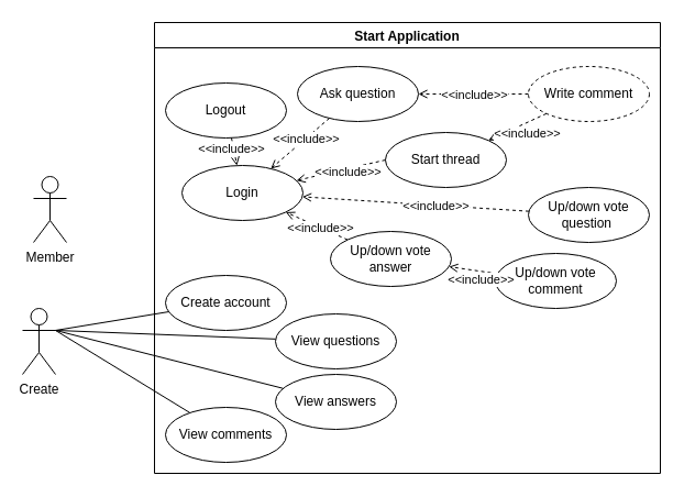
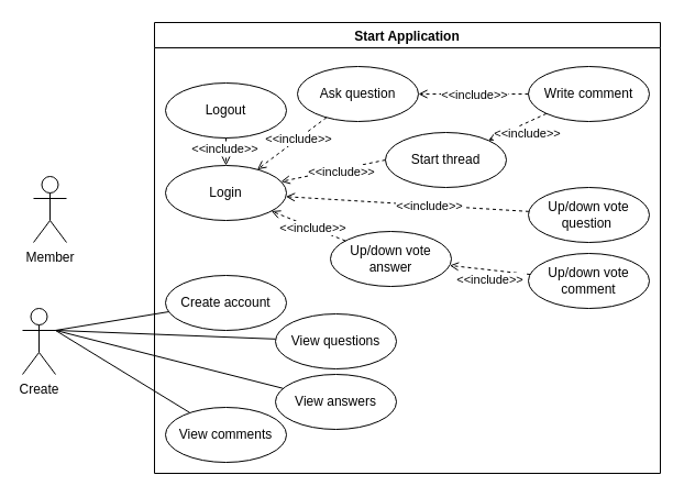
- <mxCell id="8" value="Write comment" style="ellipse;whiteSpace=wrap;html=1;dashed=1;" parent="7" vertex="1"><mxGeometry x="340" y="40" width="110" height="50" as="geometry" /></mxCell>
+ <mxCell id="8" value="Write comment" style="ellipse;whiteSpace=wrap;html=1;" parent="7" vertex="1"><mxGeometry x="340" y="40" width="110" height="50" as="geometry" /></mxCell>
- <mxCell id="17" value="Login" style="ellipse;whiteSpace=wrap;html=1;" parent="7" vertex="1"><mxGeometry x="25" y="130" width="110" height="50" as="geometry" /></mxCell>
+ <mxCell id="17" value="Login" style="ellipse;whiteSpace=wrap;html=1;" parent="7" vertex="1"><mxGeometry x="10" y="130" width="110" height="50" as="geometry" /></mxCell>
- <mxCell id="33" value="Up/down vote comment" style="ellipse;whiteSpace=wrap;html=1;" parent="7" vertex="1"><mxGeometry x="310" y="210" width="110" height="50" as="geometry" /></mxCell>
+ <mxCell id="33" value="Up/down vote comment" style="ellipse;whiteSpace=wrap;html=1;" parent="7" vertex="1"><mxGeometry x="340" y="210" width="110" height="50" as="geometry" /></mxCell>
